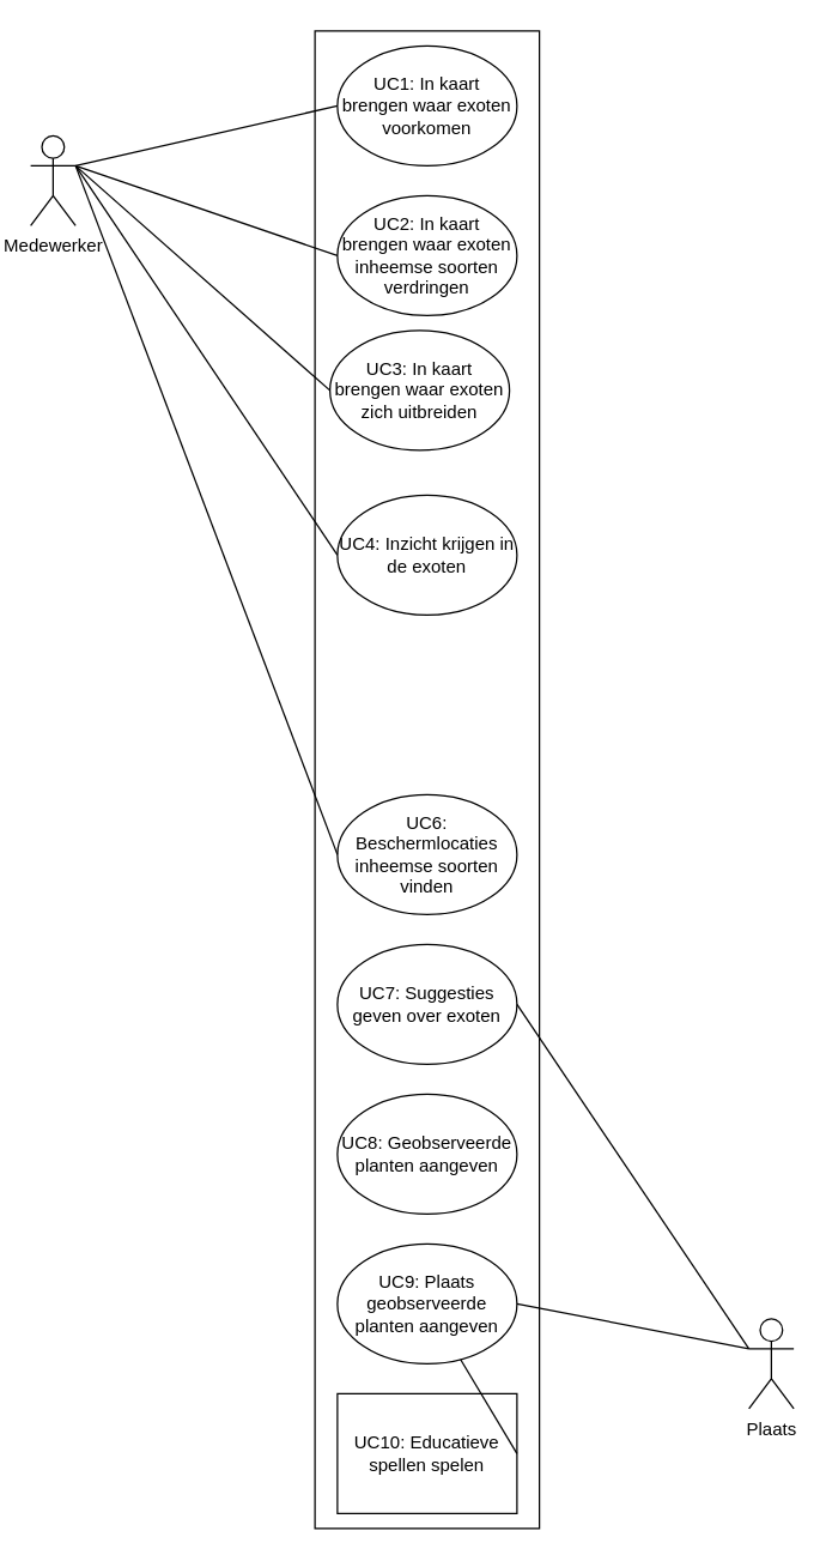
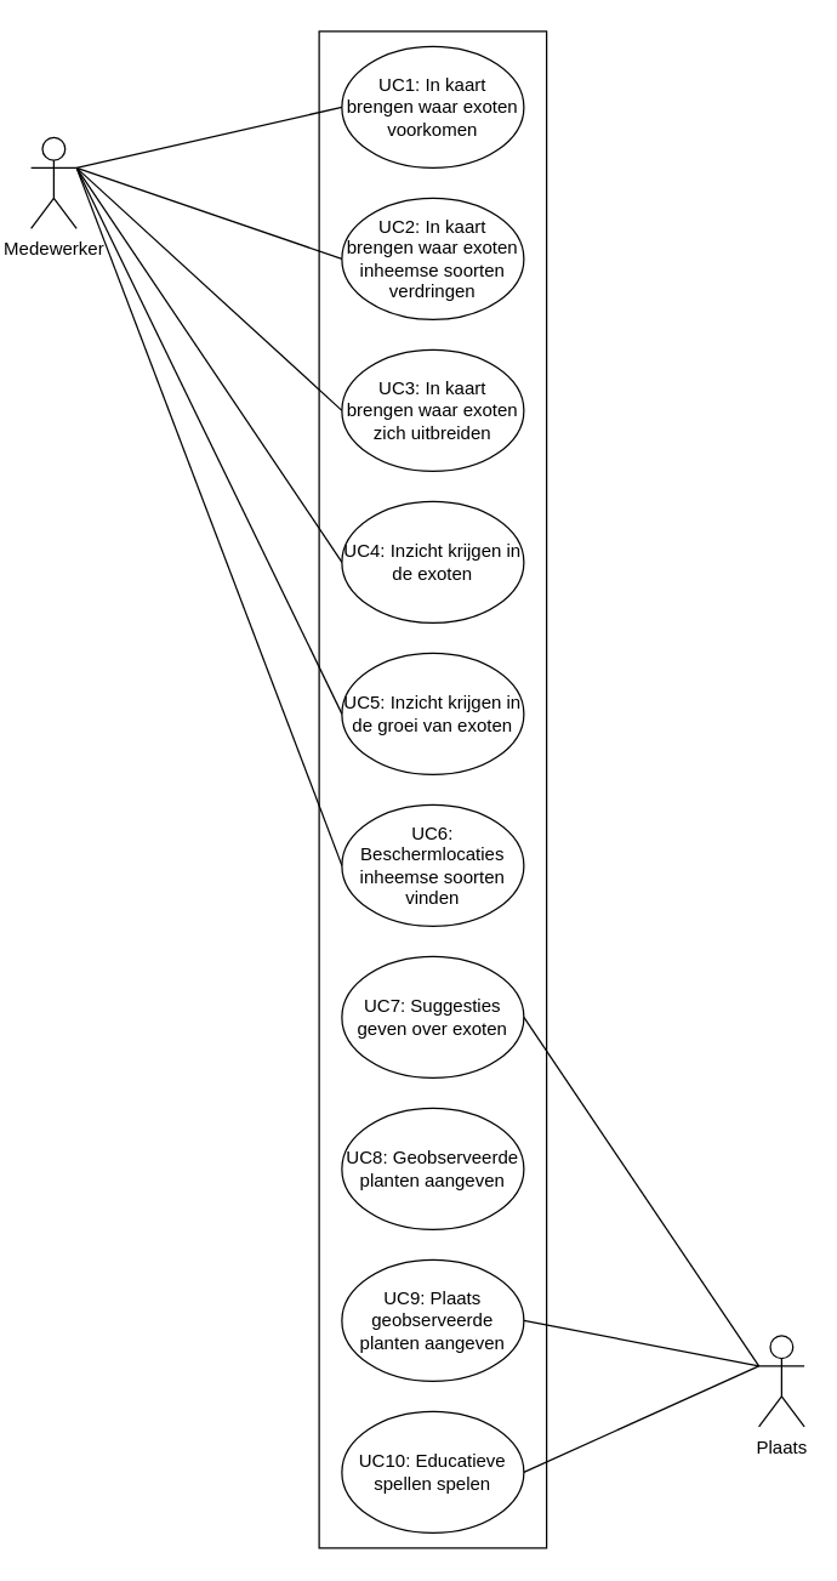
- <mxCell id="5" value="UC3: In kaart brengen waar exoten zich uitbreiden" style="ellipse;whiteSpace=wrap;html=1;" vertex="1" parent="1"><mxGeometry x="220" y="220" width="120" height="80" as="geometry" /></mxCell>
+ <mxCell id="5" value="UC3: In kaart brengen waar exoten zich uitbreiden" style="ellipse;whiteSpace=wrap;html=1;" vertex="1" parent="1"><mxGeometry x="225" y="230" width="120" height="80" as="geometry" /></mxCell>
+ <mxCell id="18" value="" style="endArrow=none;html=1;rounded=0;exitX=0;exitY=0.5;exitDx=0;exitDy=0;entryX=1;entryY=0.333;entryDx=0;entryDy=0;entryPerimeter=0;" edge="1" parent="1" source="7" target="13"><mxGeometry width="50" height="50" relative="1" as="geometry"><mxPoint x="270" y="430" as="sourcePoint" /><mxPoint x="320" y="380" as="targetPoint" /></mxGeometry></mxCell>
+ <mxCell id="7" value="UC5: Inzicht krijgen in de groei van exoten" style="ellipse;whiteSpace=wrap;html=1;" vertex="1" parent="1"><mxGeometry x="225" y="430" width="120" height="80" as="geometry" /></mxCell>
- <mxCell id="21" value="" style="endArrow=none;html=1;rounded=0;exitX=1;exitY=0.5;exitDx=0;exitDy=0;" edge="1" parent="1" source="12" target="11"><mxGeometry width="50" height="50" relative="1" as="geometry"><mxPoint x="350" y="600" as="sourcePoint" /><mxPoint x="400" y="550" as="targetPoint" /></mxGeometry></mxCell>
+ <mxCell id="21" value="" style="endArrow=none;html=1;rounded=0;exitX=1;exitY=0.5;exitDx=0;exitDy=0;entryX=0;entryY=0.333;entryDx=0;entryDy=0;entryPerimeter=0;" edge="1" parent="1" source="12" target="20"><mxGeometry width="50" height="50" relative="1" as="geometry"><mxPoint x="350" y="600" as="sourcePoint" /><mxPoint x="400" y="550" as="targetPoint" /></mxGeometry></mxCell>
- <mxCell id="12" value="UC10: Educatieve spellen spelen" style="whiteSpace=wrap;html=1;rounded=0;" vertex="1" parent="1"><mxGeometry x="225" y="930" width="120" height="80" as="geometry" /></mxCell>
+ <mxCell id="12" value="UC10: Educatieve spellen spelen" style="ellipse;whiteSpace=wrap;html=1;" vertex="1" parent="1"><mxGeometry x="225" y="930" width="120" height="80" as="geometry" /></mxCell>
